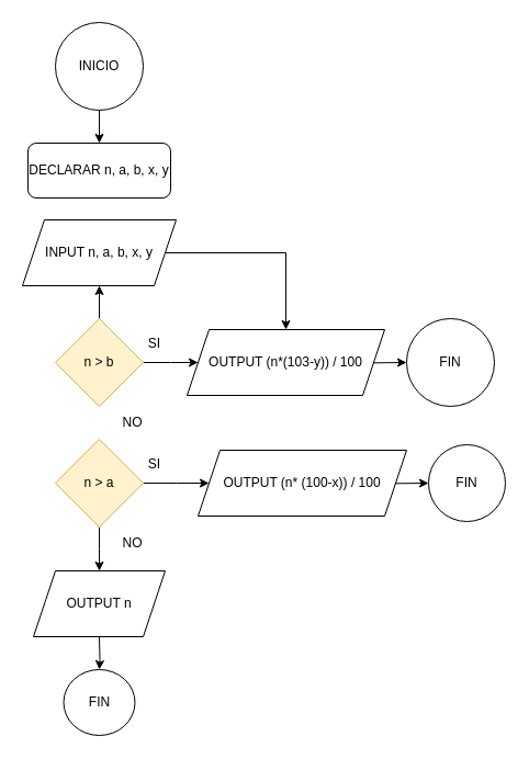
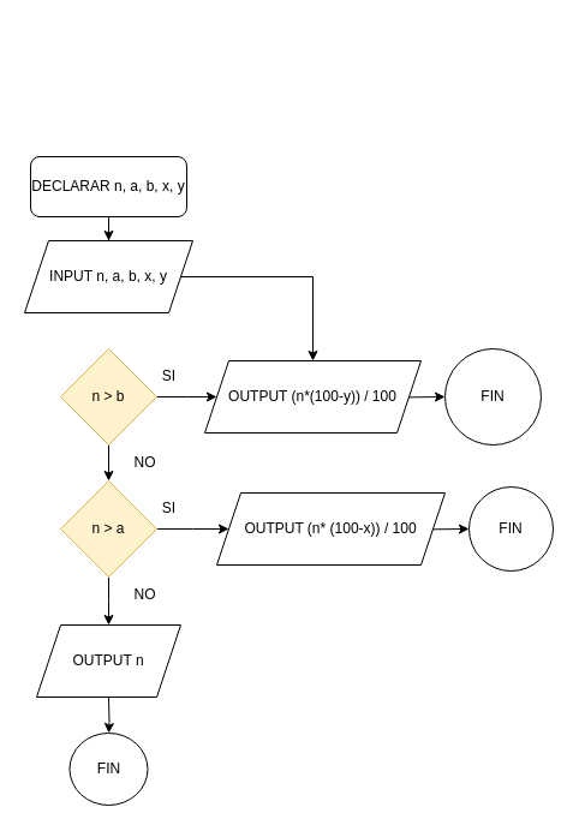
- <mxCell id="3" value="INICIO" style="ellipse;whiteSpace=wrap;html=1;" vertex="1" parent="1"><mxGeometry x="50" y="20" width="80" height="80" as="geometry" /></mxCell>
- <mxCell id="2" value="" style="edgeStyle=orthogonalEdgeStyle;rounded=0;orthogonalLoop=1;jettySize=auto;html=1;" edge="1" parent="1" source="3" target="5"><mxGeometry relative="1" as="geometry" /></mxCell>
+ <mxCell id="4" value="" style="edgeStyle=orthogonalEdgeStyle;rounded=0;orthogonalLoop=1;jettySize=auto;html=1;" edge="1" parent="1" source="5" target="7"><mxGeometry relative="1" as="geometry" /></mxCell>
- <mxCell id="9" value="" style="edgeStyle=orthogonalEdgeStyle;rounded=0;orthogonalLoop=1;jettySize=auto;html=1;" edge="1" parent="1" source="10" target="7"><mxGeometry relative="1" as="geometry" /></mxCell>
+ <mxCell id="9" value="" style="edgeStyle=orthogonalEdgeStyle;rounded=0;orthogonalLoop=1;jettySize=auto;html=1;" edge="1" parent="1" source="10" target="15"><mxGeometry relative="1" as="geometry" /></mxCell>
- <mxCell id="24" value="OUTPUT (n*(103-y)) / 100" style="shape=parallelogram;perimeter=parallelogramPerimeter;whiteSpace=wrap;html=1;fixedSize=1;" vertex="1" parent="1"><mxGeometry x="170" y="300" width="180" height="60" as="geometry" /></mxCell>
+ <mxCell id="24" value="OUTPUT (n*(100-y)) / 100" style="shape=parallelogram;perimeter=parallelogramPerimeter;whiteSpace=wrap;html=1;fixedSize=1;" vertex="1" parent="1"><mxGeometry x="170" y="300" width="180" height="60" as="geometry" /></mxCell>
